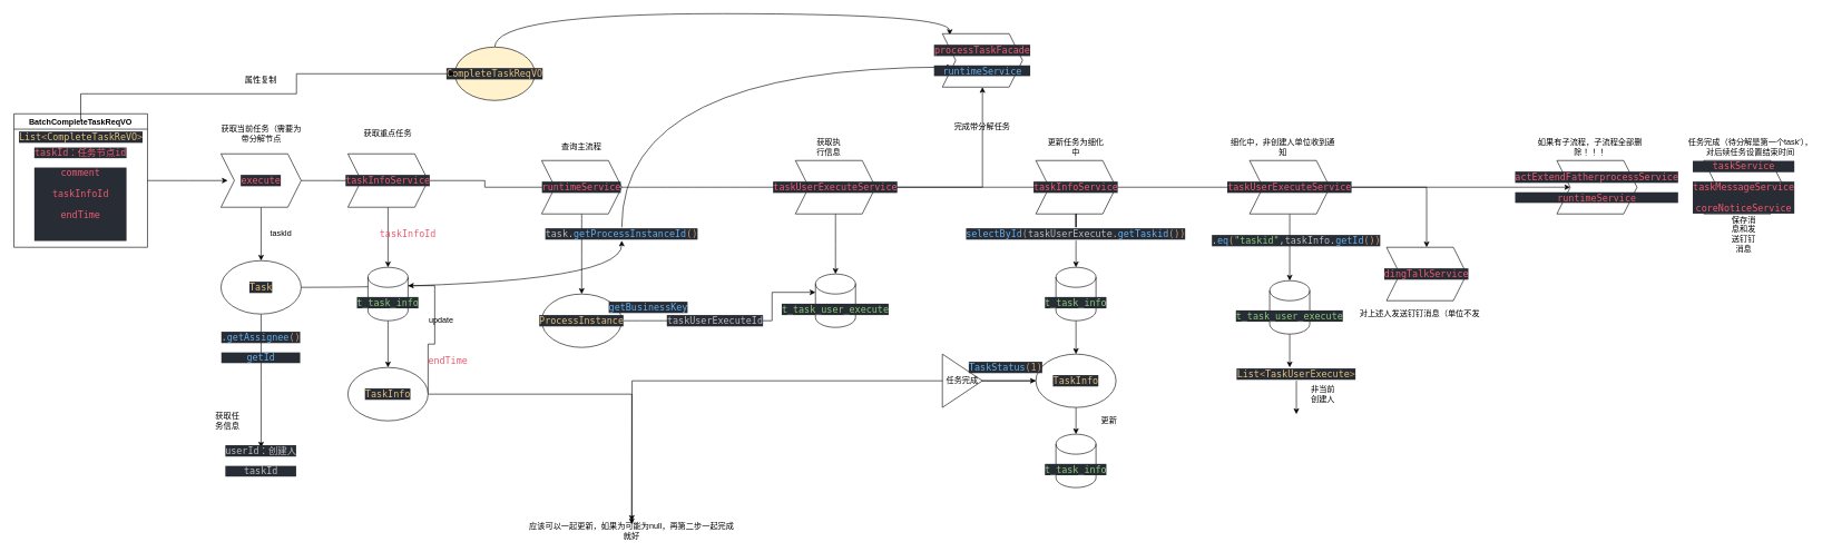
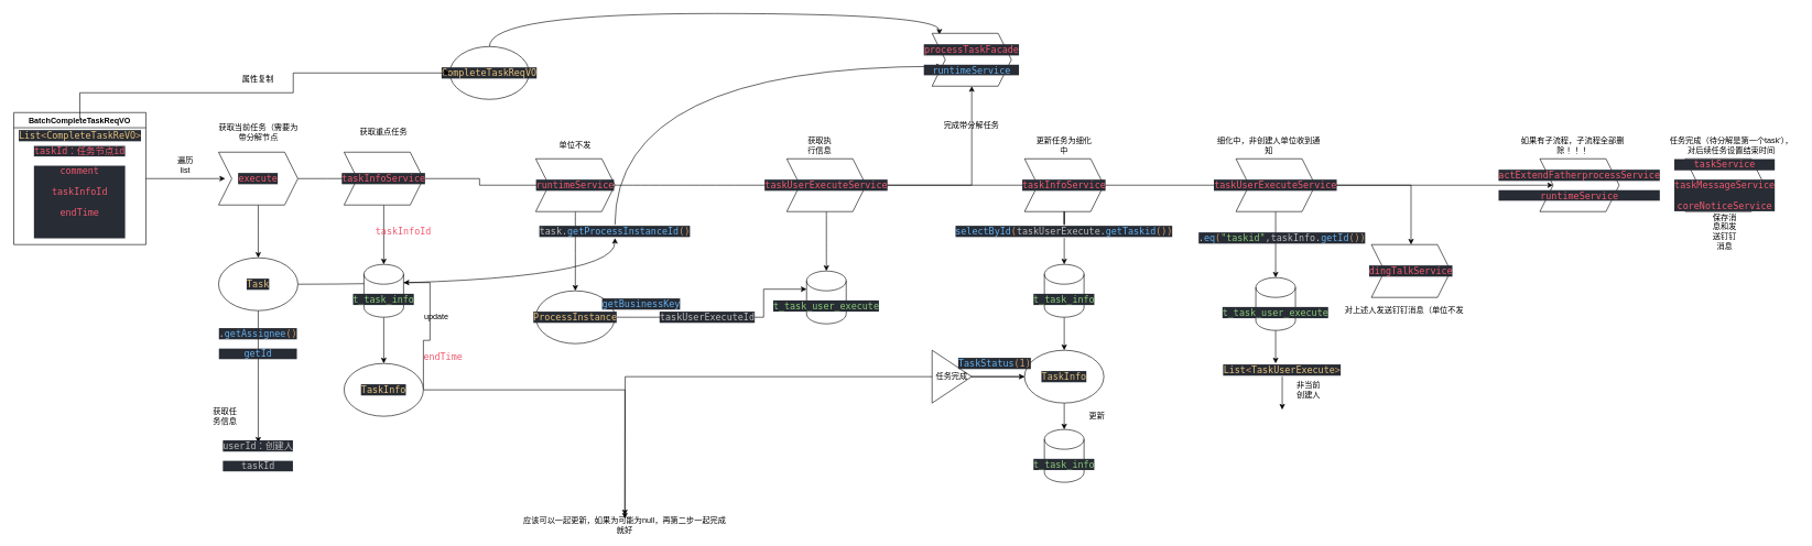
- <mxCell id="27" value="&lt;pre style=&quot;background-color: #282c34 ; color: #bbbbbb ; font-family: &amp;#34;jetbrains mono&amp;#34; , monospace ; font-size: 10.5pt&quot;&gt;&lt;span style=&quot;color: #e5c07b&quot;&gt;CompleteTaskReqVO&lt;/span&gt;&lt;/pre&gt;" style="ellipse;whiteSpace=wrap;html=1;fillColor=#fff2cc;" parent="1" vertex="1"><mxGeometry x="680" y="70" width="120" height="80" as="geometry" /></mxCell>
+ <mxCell id="27" value="&lt;pre style=&quot;background-color: #282c34 ; color: #bbbbbb ; font-family: &amp;#34;jetbrains mono&amp;#34; , monospace ; font-size: 10.5pt&quot;&gt;&lt;span style=&quot;color: #e5c07b&quot;&gt;CompleteTaskReqVO&lt;/span&gt;&lt;/pre&gt;" style="ellipse;whiteSpace=wrap;html=1;" parent="1" vertex="1"><mxGeometry x="680" y="70" width="120" height="80" as="geometry" /></mxCell>
- <mxCell id="36" value="查询主流程" style="text;html=1;strokeColor=none;fillColor=none;align=center;verticalAlign=middle;whiteSpace=wrap;rounded=0;" parent="1" vertex="1"><mxGeometry x="835" y="210" width="70" height="20" as="geometry" /></mxCell>
+ <mxCell id="36" value="单位不发" style="text;html=1;strokeColor=none;fillColor=none;align=center;verticalAlign=middle;whiteSpace=wrap;rounded=0;" parent="1" vertex="1"><mxGeometry x="835" y="210" width="70" height="20" as="geometry" /></mxCell>
+ <mxCell id="25" value="遍历list" style="text;html=1;strokeColor=none;fillColor=none;align=center;verticalAlign=middle;whiteSpace=wrap;rounded=0;" parent="1" vertex="1"><mxGeometry x="260" y="240" width="40" height="20" as="geometry" /></mxCell>
- <mxCell id="9" value="taskId" style="text;html=1;strokeColor=none;fillColor=none;align=center;verticalAlign=middle;whiteSpace=wrap;rounded=0;" parent="1" vertex="1"><mxGeometry x="400" y="340" width="40" height="20" as="geometry" /></mxCell>
